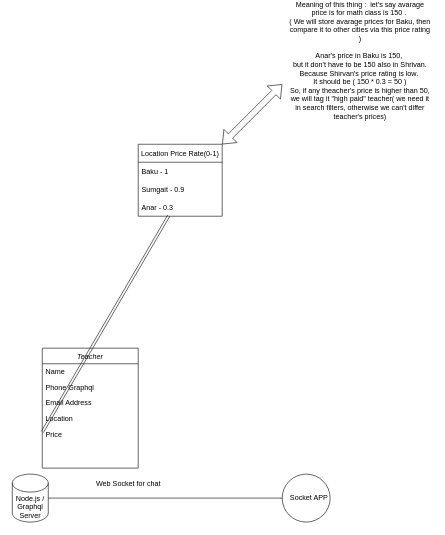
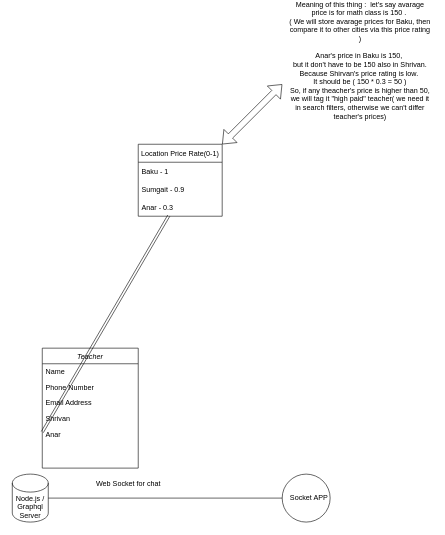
- <mxCell id="4" value="Phone Graphql" style="text;align=left;verticalAlign=top;spacingLeft=4;spacingRight=4;overflow=hidden;rotatable=0;points=[[0,0.5],[1,0.5]];portConstraint=eastwest;rounded=0;shadow=0;html=0;" parent="2" vertex="1"><mxGeometry y="52" width="160" height="26" as="geometry" /></mxCell>
+ <mxCell id="4" value="Phone Number" style="text;align=left;verticalAlign=top;spacingLeft=4;spacingRight=4;overflow=hidden;rotatable=0;points=[[0,0.5],[1,0.5]];portConstraint=eastwest;rounded=0;shadow=0;html=0;" parent="2" vertex="1"><mxGeometry y="52" width="160" height="26" as="geometry" /></mxCell>
- <mxCell id="6" value="Location" style="text;align=left;verticalAlign=top;spacingLeft=4;spacingRight=4;overflow=hidden;rotatable=0;points=[[0,0.5],[1,0.5]];portConstraint=eastwest;rounded=0;shadow=0;html=0;" vertex="1" parent="2"><mxGeometry y="104" width="160" height="26" as="geometry" /></mxCell>
+ <mxCell id="6" value="Shrivan" style="text;align=left;verticalAlign=top;spacingLeft=4;spacingRight=4;overflow=hidden;rotatable=0;points=[[0,0.5],[1,0.5]];portConstraint=eastwest;rounded=0;shadow=0;html=0;" vertex="1" parent="2"><mxGeometry y="104" width="160" height="26" as="geometry" /></mxCell>
- <mxCell id="7" value="Price" style="text;align=left;verticalAlign=top;spacingLeft=4;spacingRight=4;overflow=hidden;rotatable=0;points=[[0,0.5],[1,0.5]];portConstraint=eastwest;rounded=0;shadow=0;html=0;" vertex="1" parent="2"><mxGeometry y="130" width="160" height="26" as="geometry" /></mxCell>
+ <mxCell id="7" value="Anar" style="text;align=left;verticalAlign=top;spacingLeft=4;spacingRight=4;overflow=hidden;rotatable=0;points=[[0,0.5],[1,0.5]];portConstraint=eastwest;rounded=0;shadow=0;html=0;" vertex="1" parent="2"><mxGeometry y="130" width="160" height="26" as="geometry" /></mxCell>
